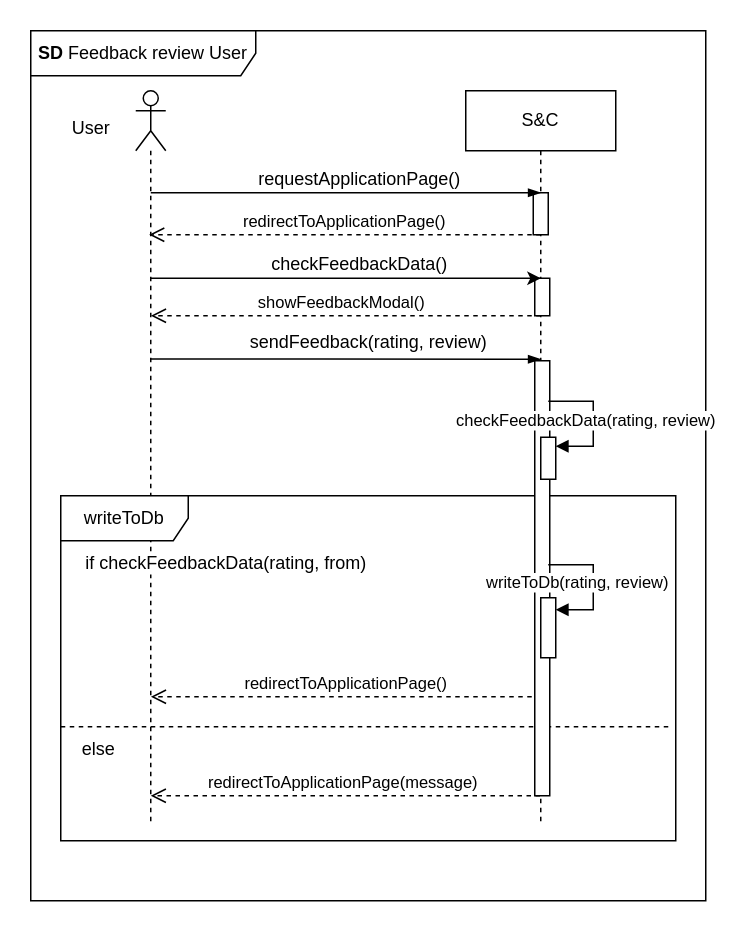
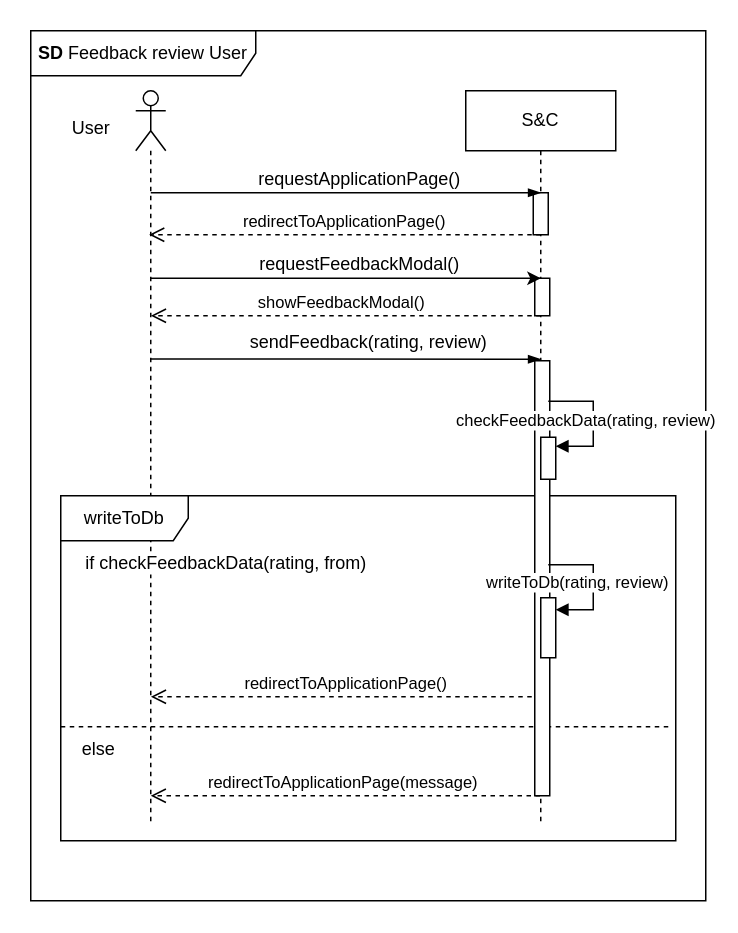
- <mxCell id="9" value="checkFeedbackData()" style="text;html=1;align=center;verticalAlign=middle;resizable=0;points=[];autosize=1;strokeColor=none;fillColor=none;" parent="1" vertex="1"><mxGeometry x="159" y="161" width="160" height="30" as="geometry" /></mxCell>
+ <mxCell id="9" value="requestFeedbackModal()" style="text;html=1;align=center;verticalAlign=middle;resizable=0;points=[];autosize=1;strokeColor=none;fillColor=none;" parent="1" vertex="1"><mxGeometry x="159" y="161" width="160" height="30" as="geometry" /></mxCell>
